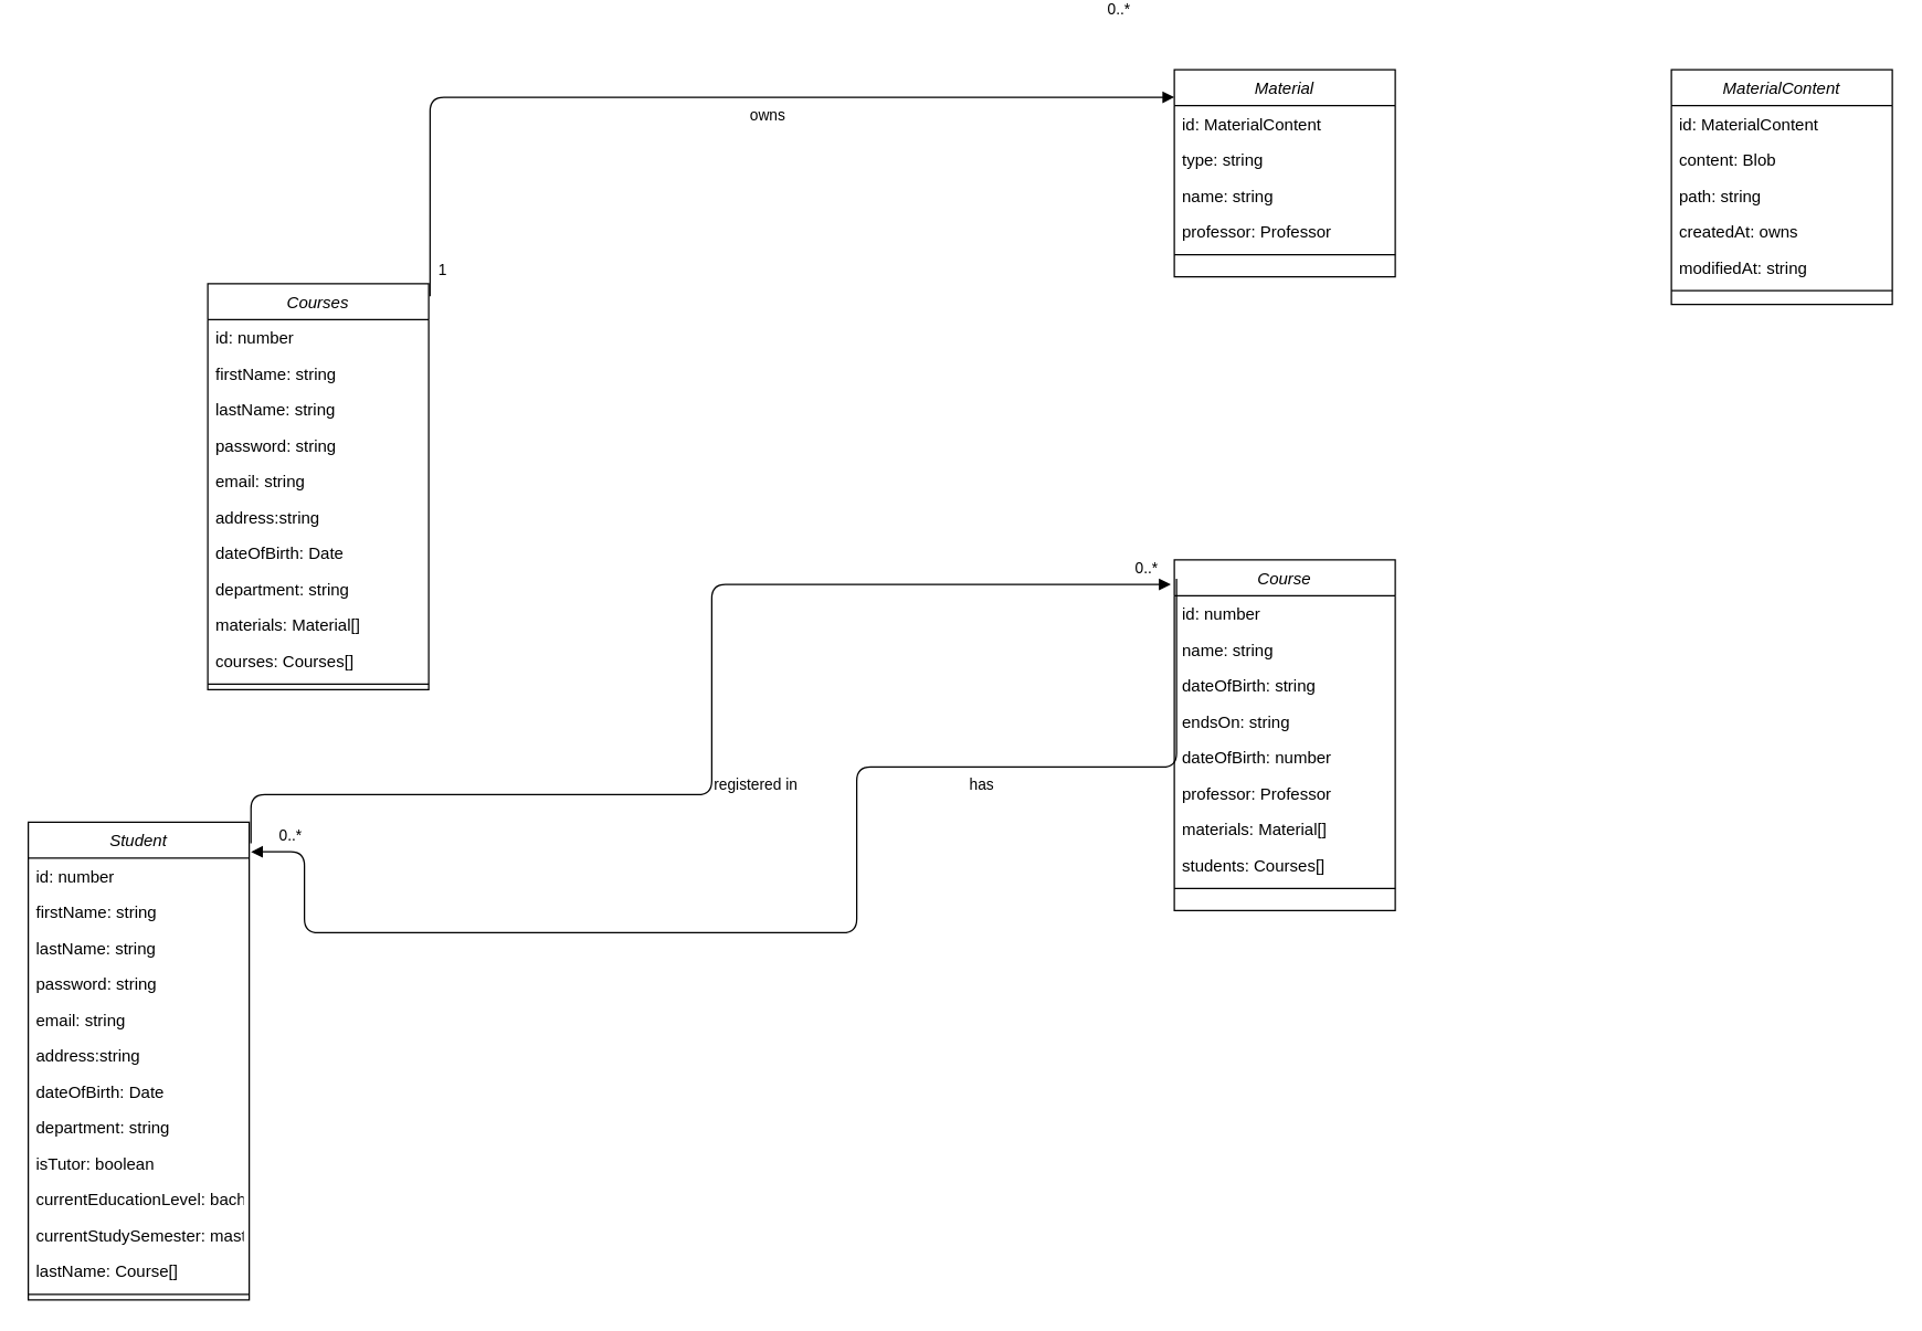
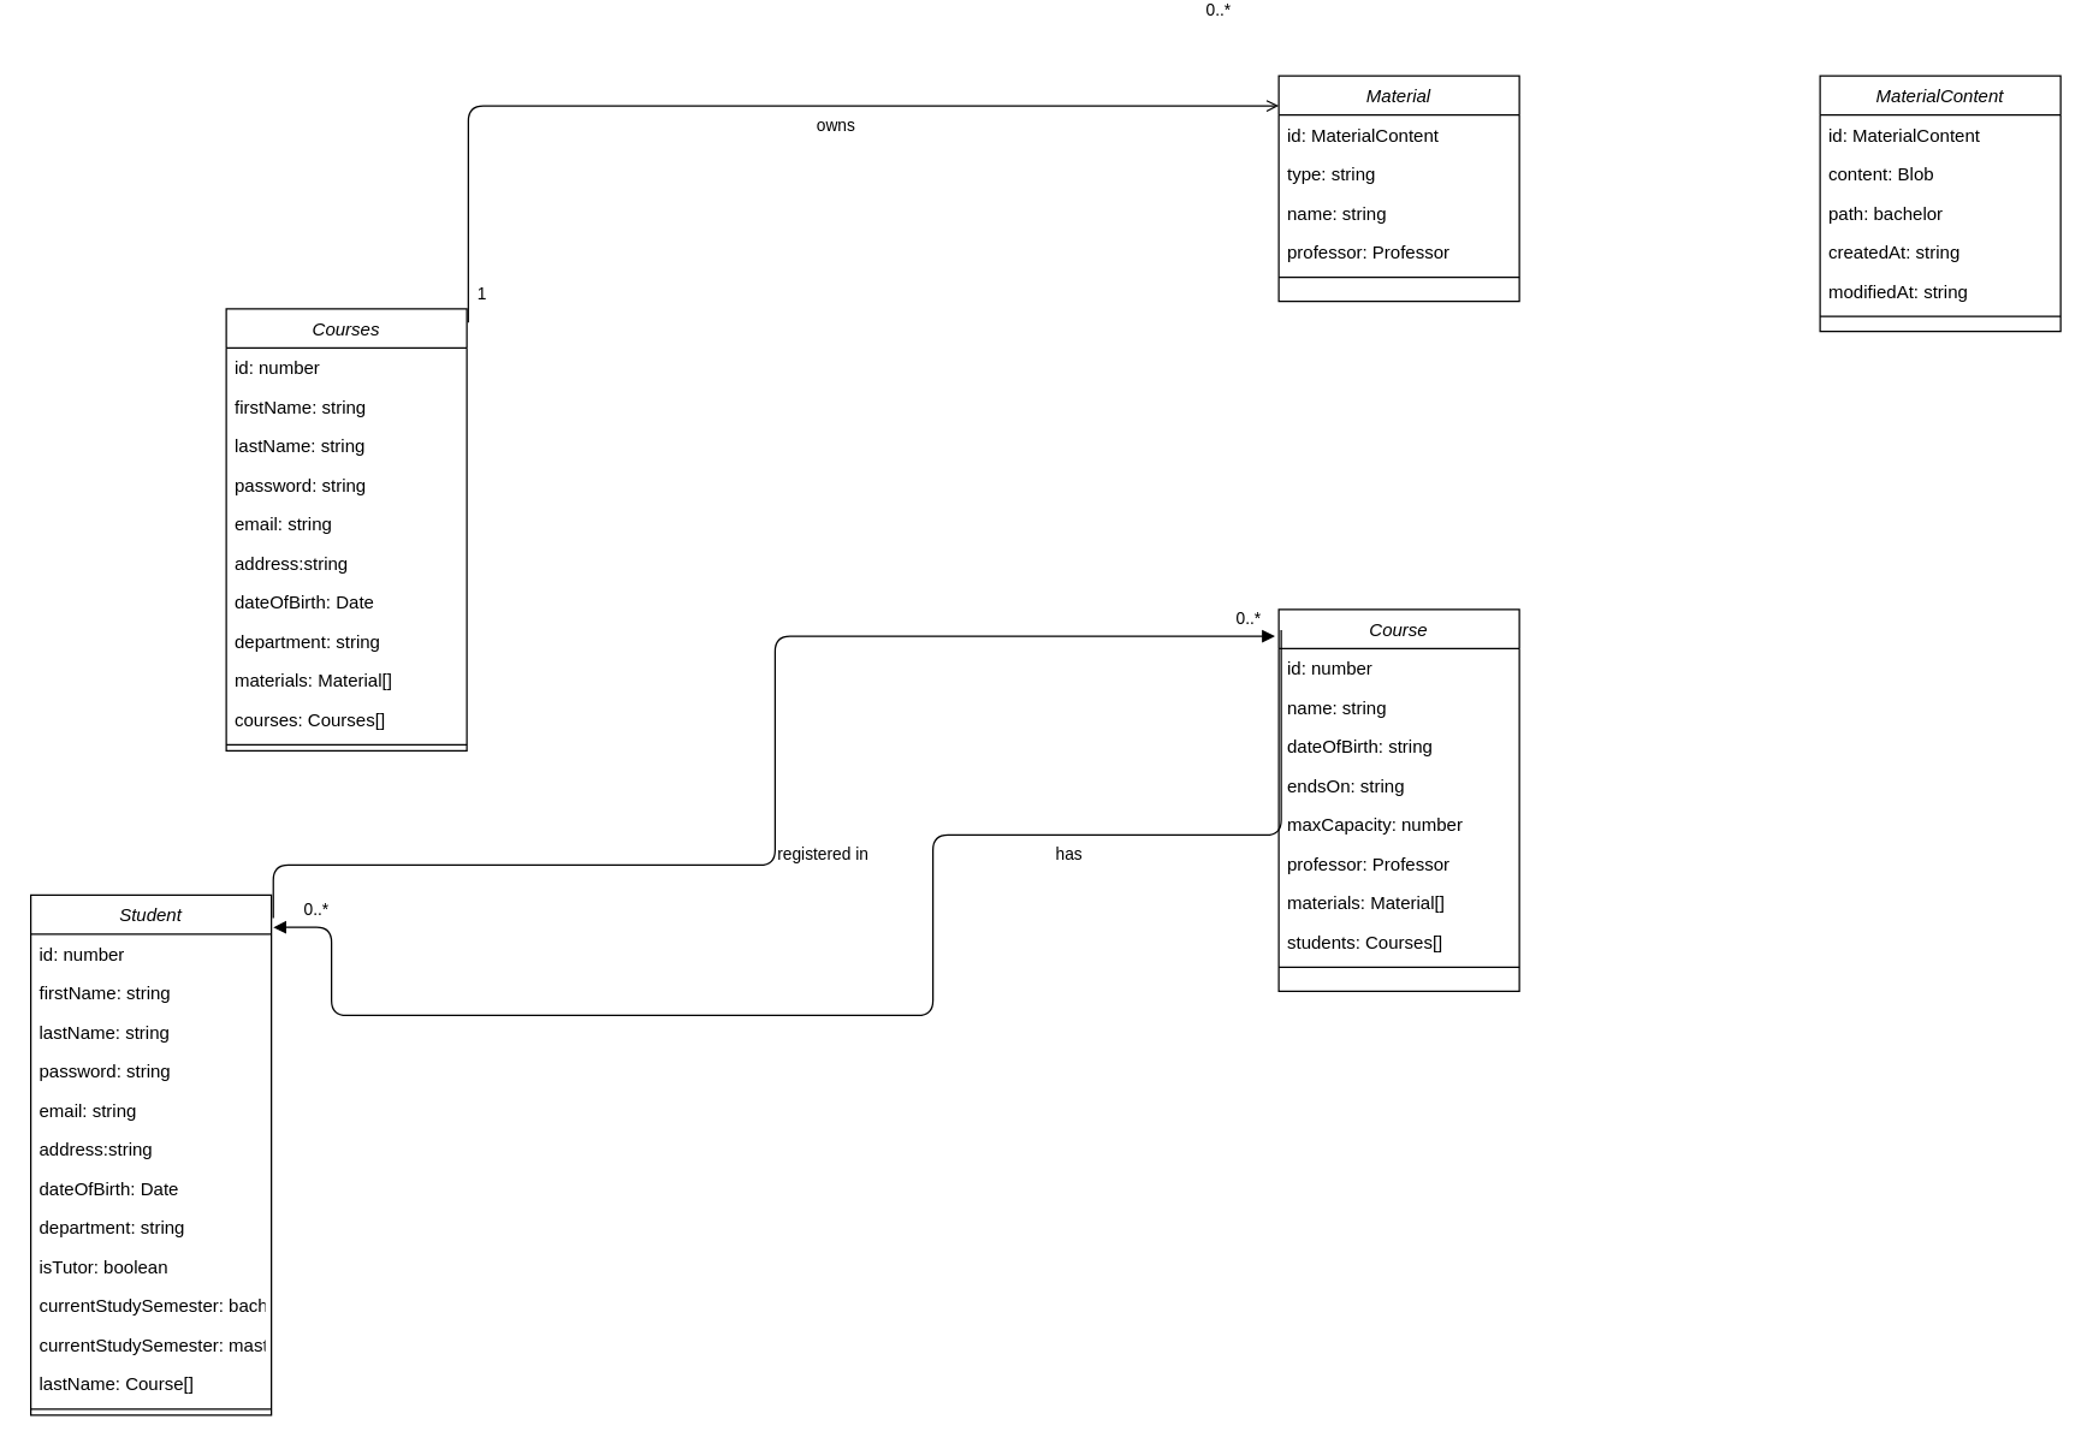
- <mxCell id="51" value="owns" style="endArrow=block;endFill=1;html=1;edgeStyle=orthogonalEdgeStyle;align=left;verticalAlign=top;exitX=1.006;exitY=0.031;exitDx=0;exitDy=0;exitPerimeter=0;entryX=0;entryY=0.133;entryDx=0;entryDy=0;entryPerimeter=0;" edge="1" parent="1" source="2" target="38"><mxGeometry x="0.095" relative="1" as="geometry"><mxPoint x="360" y="205" as="sourcePoint" /><mxPoint x="520" y="205" as="targetPoint" /><Array as="points"><mxPoint x="311" y="40" /></Array><mxPoint as="offset" /></mxGeometry></mxCell>
+ <mxCell id="51" value="owns" style="endArrow=open;endFill=1;html=1;edgeStyle=orthogonalEdgeStyle;align=left;verticalAlign=top;exitX=1.006;exitY=0.031;exitDx=0;exitDy=0;exitPerimeter=0;entryX=0;entryY=0.133;entryDx=0;entryDy=0;entryPerimeter=0;" edge="1" parent="1" source="2" target="38"><mxGeometry x="0.095" relative="1" as="geometry"><mxPoint x="360" y="205" as="sourcePoint" /><mxPoint x="520" y="205" as="targetPoint" /><Array as="points"><mxPoint x="311" y="40" /></Array><mxPoint as="offset" /></mxGeometry></mxCell>
- <mxCell id="47" value="path: string" style="text;align=left;verticalAlign=top;spacingLeft=4;spacingRight=4;overflow=hidden;rotatable=0;points=[[0,0.5],[1,0.5]];portConstraint=eastwest;rounded=0;shadow=0;html=0;" vertex="1" parent="44"><mxGeometry y="78" width="160" height="26" as="geometry" /></mxCell>
+ <mxCell id="47" value="path: bachelor" style="text;align=left;verticalAlign=top;spacingLeft=4;spacingRight=4;overflow=hidden;rotatable=0;points=[[0,0.5],[1,0.5]];portConstraint=eastwest;rounded=0;shadow=0;html=0;" vertex="1" parent="44"><mxGeometry y="78" width="160" height="26" as="geometry" /></mxCell>
- <mxCell id="48" value="createdAt: owns" style="text;align=left;verticalAlign=top;spacingLeft=4;spacingRight=4;overflow=hidden;rotatable=0;points=[[0,0.5],[1,0.5]];portConstraint=eastwest;rounded=0;shadow=0;html=0;" vertex="1" parent="44"><mxGeometry y="104" width="160" height="26" as="geometry" /></mxCell>
+ <mxCell id="48" value="createdAt: string" style="text;align=left;verticalAlign=top;spacingLeft=4;spacingRight=4;overflow=hidden;rotatable=0;points=[[0,0.5],[1,0.5]];portConstraint=eastwest;rounded=0;shadow=0;html=0;" vertex="1" parent="44"><mxGeometry y="104" width="160" height="26" as="geometry" /></mxCell>
- <mxCell id="33" value="dateOfBirth: number" style="text;align=left;verticalAlign=top;spacingLeft=4;spacingRight=4;overflow=hidden;rotatable=0;points=[[0,0.5],[1,0.5]];portConstraint=eastwest;rounded=0;shadow=0;html=0;" vertex="1" parent="28"><mxGeometry y="130" width="160" height="26" as="geometry" /></mxCell>
+ <mxCell id="33" value="maxCapacity: number" style="text;align=left;verticalAlign=top;spacingLeft=4;spacingRight=4;overflow=hidden;rotatable=0;points=[[0,0.5],[1,0.5]];portConstraint=eastwest;rounded=0;shadow=0;html=0;" vertex="1" parent="28"><mxGeometry y="130" width="160" height="26" as="geometry" /></mxCell>
- <mxCell id="24" value="currentEducationLevel: bachelor|master|diploma" style="text;align=left;verticalAlign=top;spacingLeft=4;spacingRight=4;overflow=hidden;rotatable=0;points=[[0,0.5],[1,0.5]];portConstraint=eastwest;rounded=0;shadow=0;html=0;" vertex="1" parent="14"><mxGeometry y="260" width="160" height="26" as="geometry" /></mxCell>
+ <mxCell id="24" value="currentStudySemester: bachelor|master|diploma" style="text;align=left;verticalAlign=top;spacingLeft=4;spacingRight=4;overflow=hidden;rotatable=0;points=[[0,0.5],[1,0.5]];portConstraint=eastwest;rounded=0;shadow=0;html=0;" vertex="1" parent="14"><mxGeometry y="260" width="160" height="26" as="geometry" /></mxCell>
